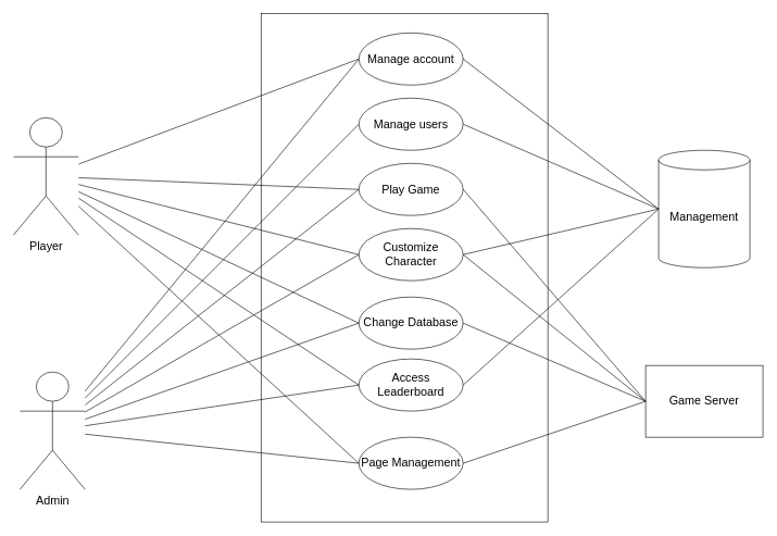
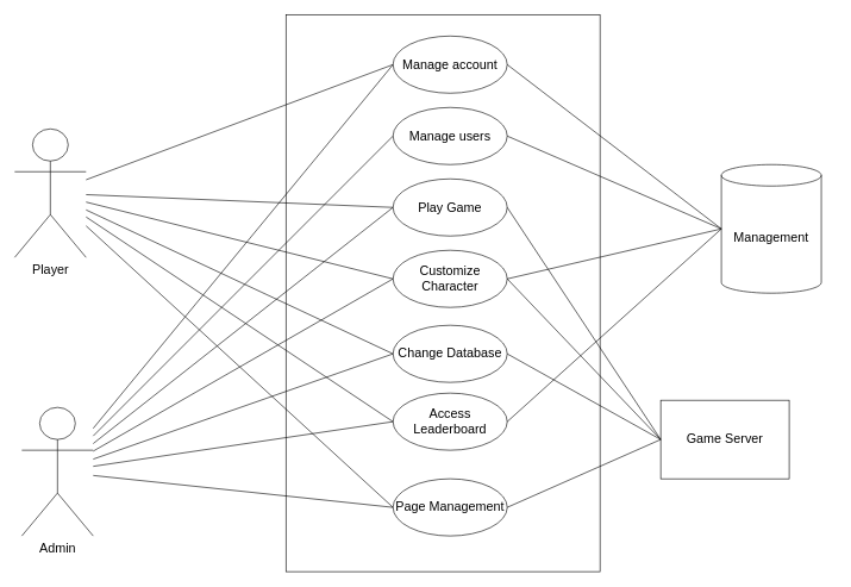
- <mxCell id="3" value="Game Server" style="html=1;whiteSpace=wrap;fontSize=18;" parent="1" vertex="1"><mxGeometry x="990" y="560" width="180" height="110" as="geometry" /></mxCell>
+ <mxCell id="3" value="Game Server" style="html=1;whiteSpace=wrap;fontSize=18;" parent="1" vertex="1"><mxGeometry x="925" y="560" width="180" height="110" as="geometry" /></mxCell>
